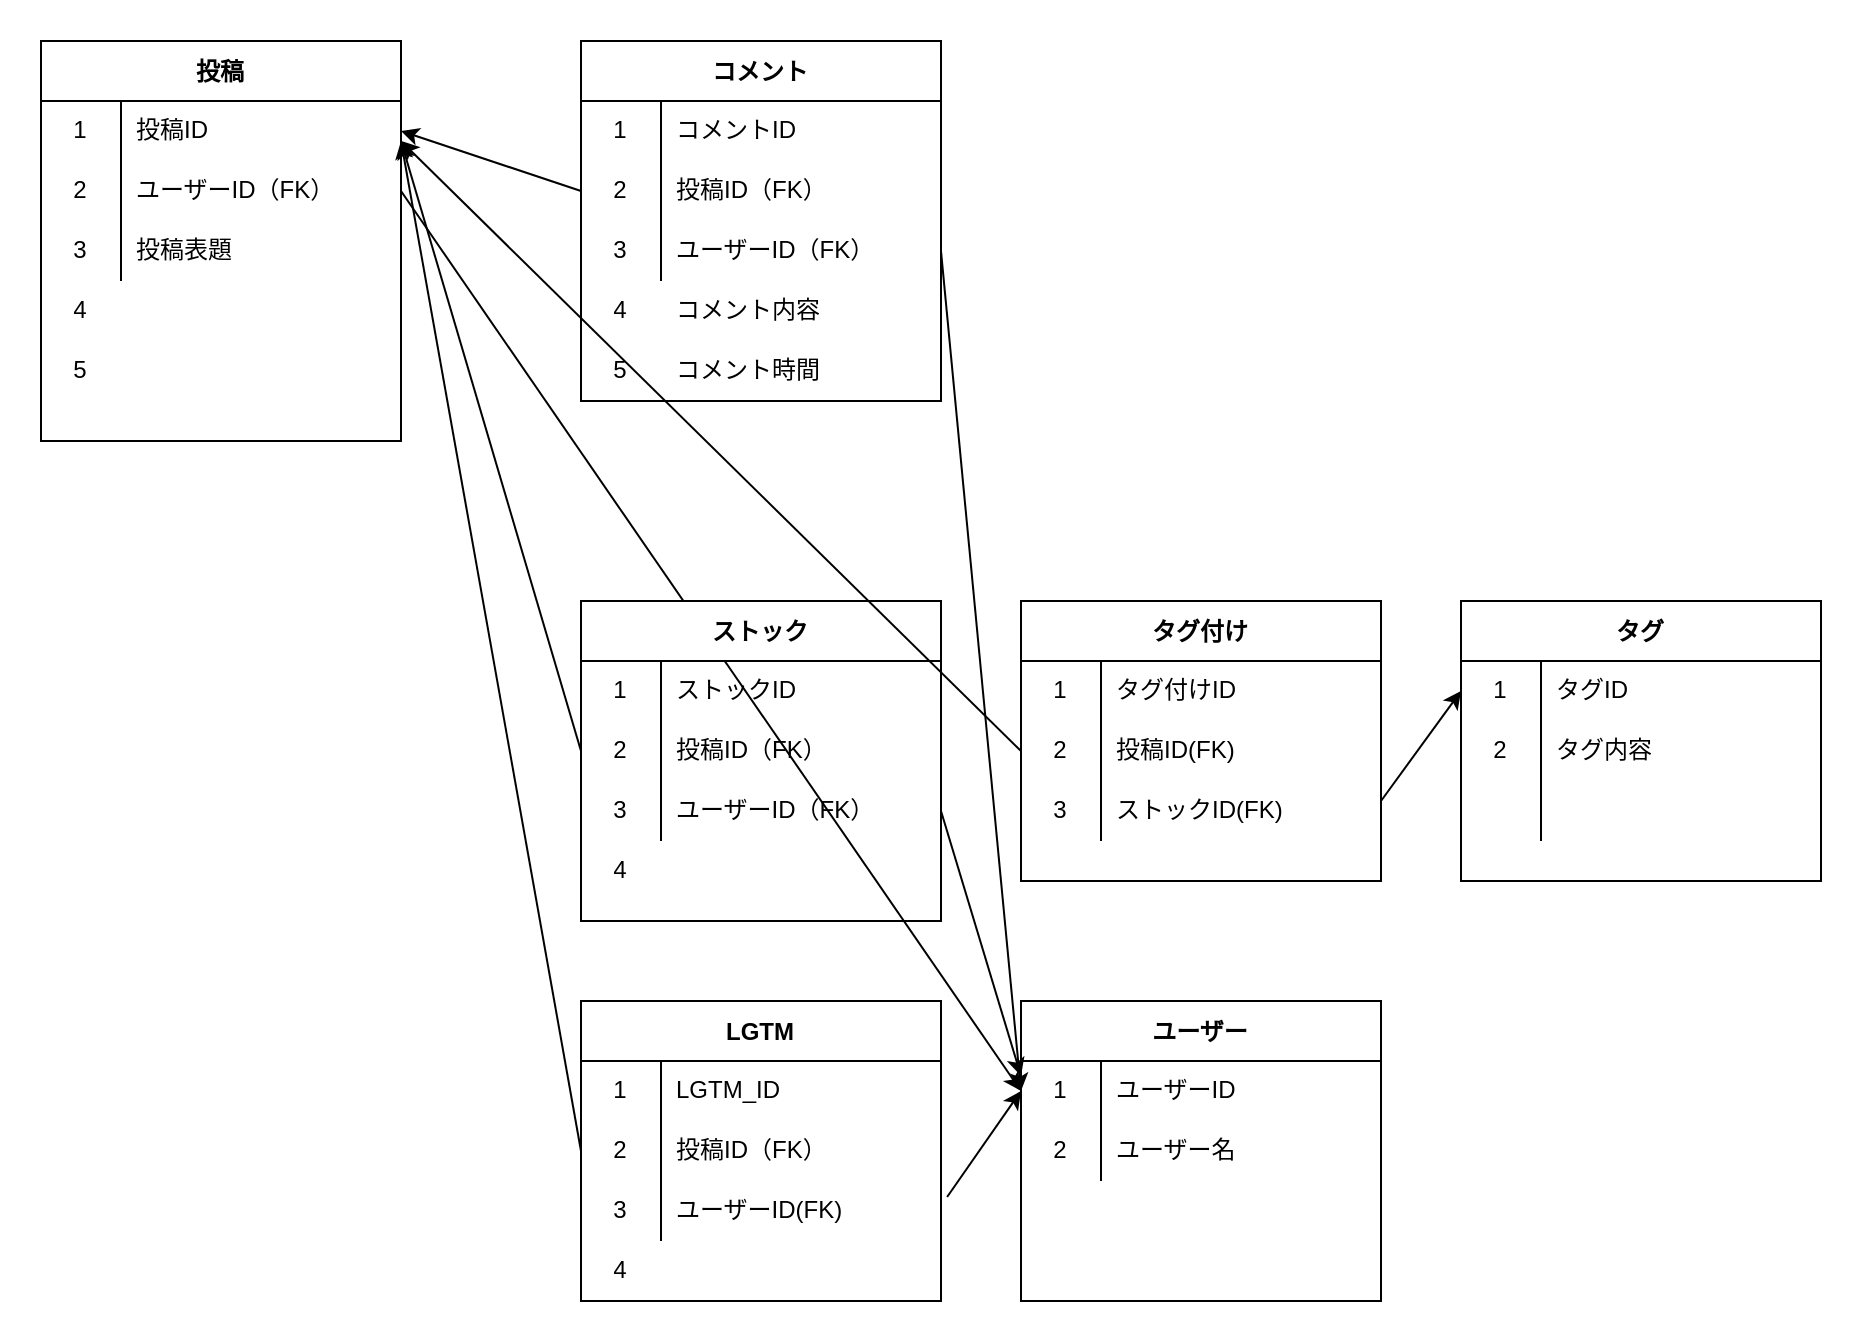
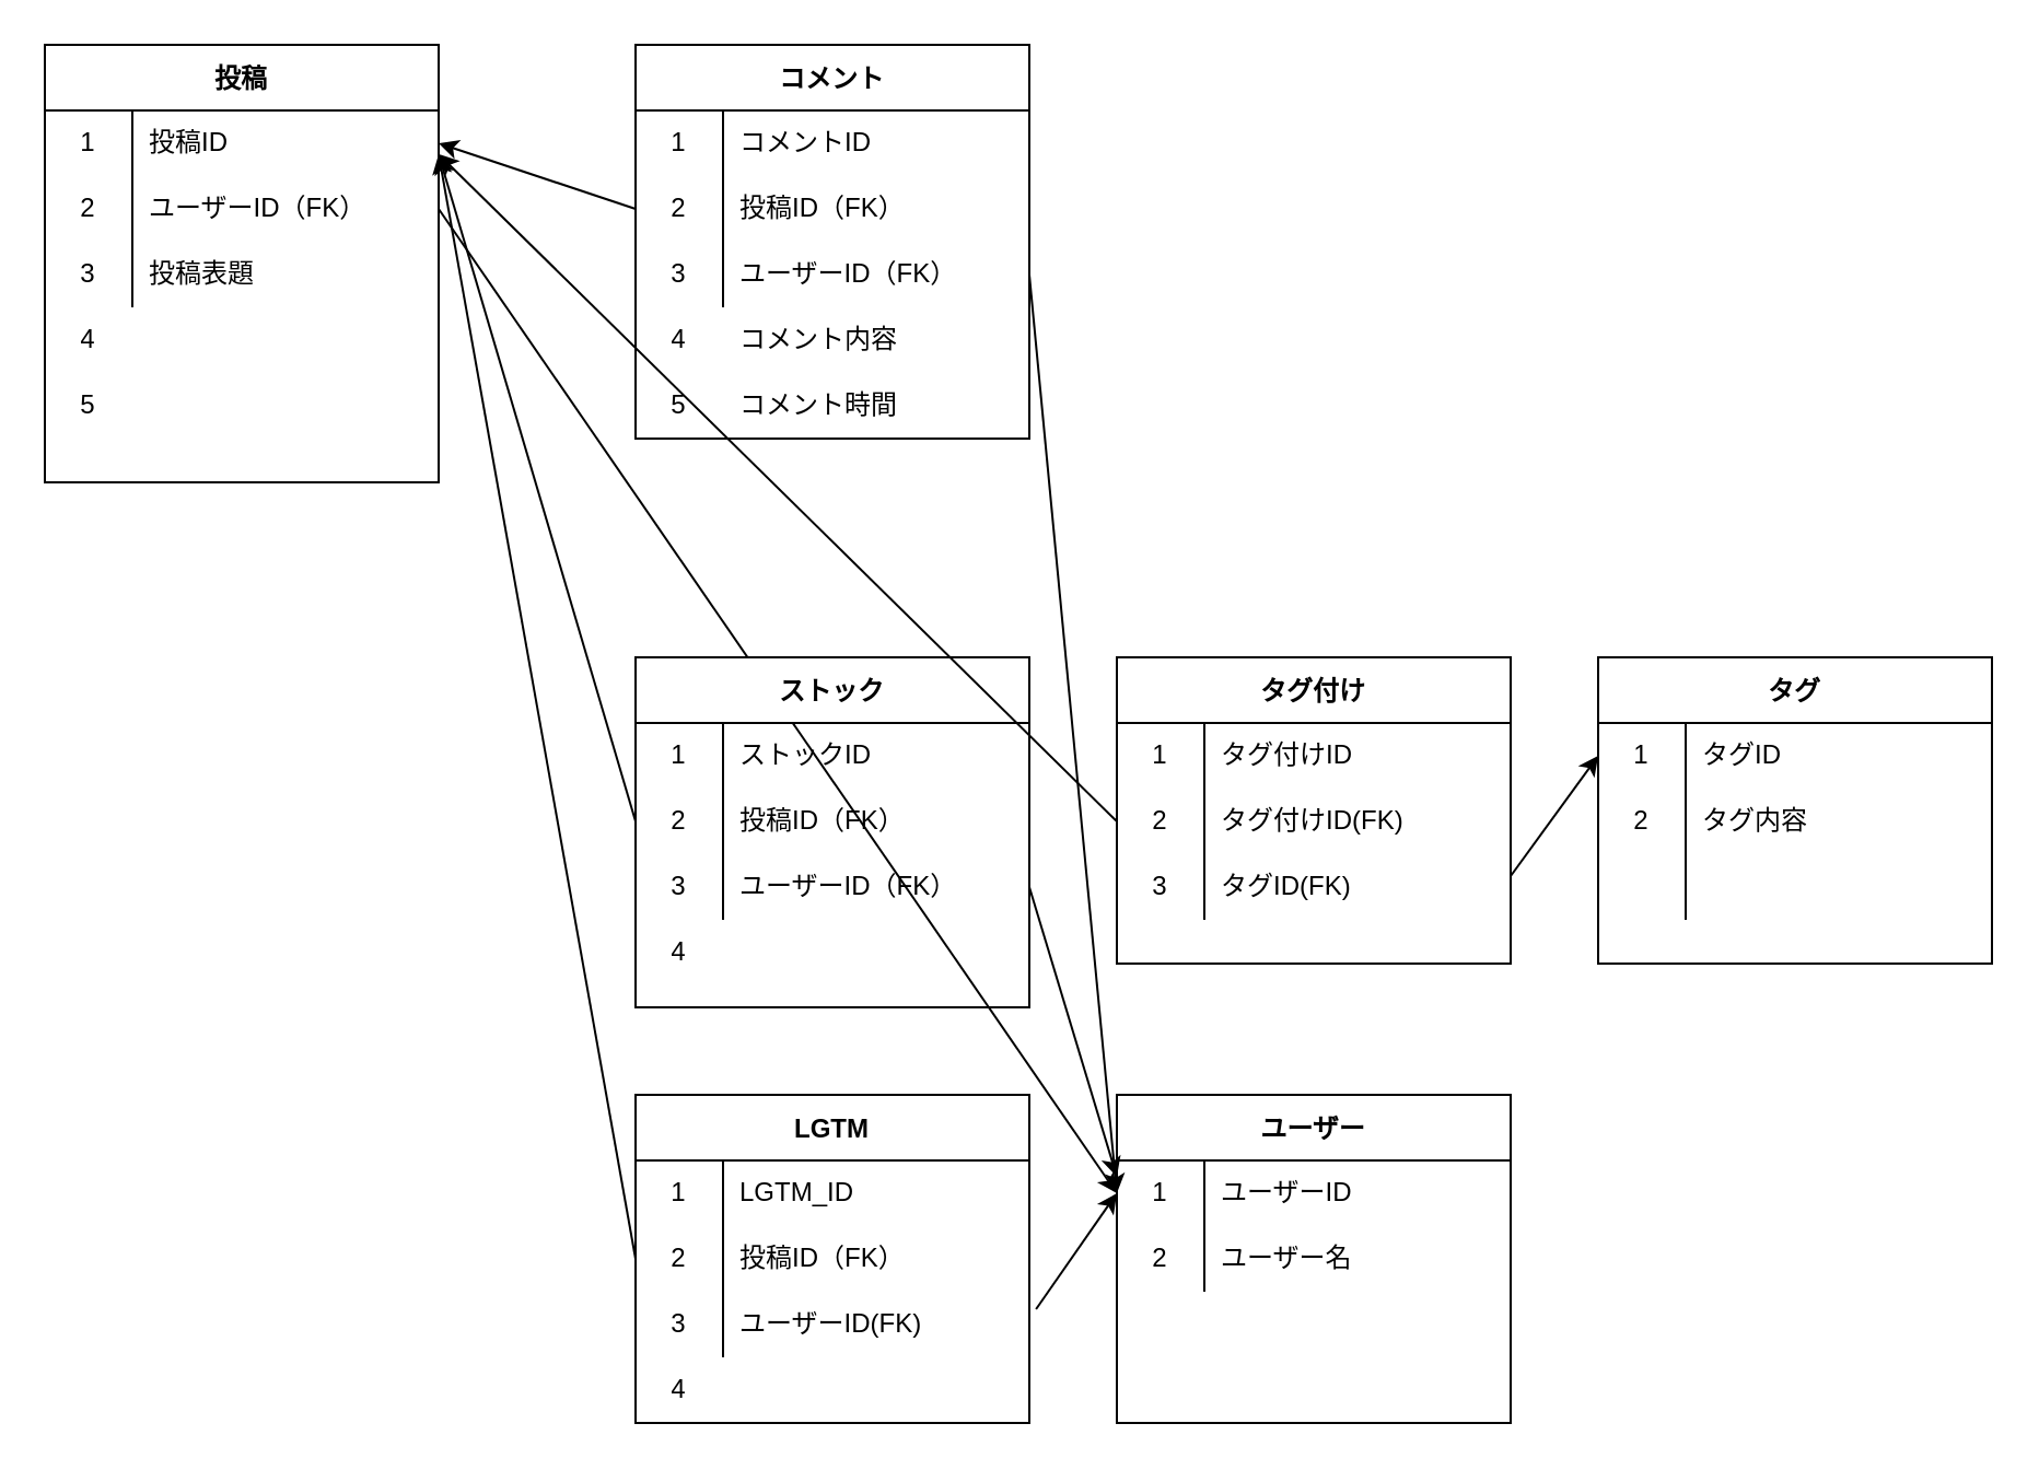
- <mxCell id="23" value="投稿ID(FK)" style="shape=partialRectangle;html=1;whiteSpace=wrap;connectable=0;fillColor=none;top=0;left=0;bottom=0;right=0;align=left;spacingLeft=6;overflow=hidden;" vertex="1" parent="21"><mxGeometry x="40" width="140" height="30" as="geometry"><mxRectangle width="140" height="30" as="alternateBounds" /></mxGeometry></mxCell>
+ <mxCell id="23" value="タグ付けID(FK)" style="shape=partialRectangle;html=1;whiteSpace=wrap;connectable=0;fillColor=none;top=0;left=0;bottom=0;right=0;align=left;spacingLeft=6;overflow=hidden;" vertex="1" parent="21"><mxGeometry x="40" width="140" height="30" as="geometry"><mxRectangle width="140" height="30" as="alternateBounds" /></mxGeometry></mxCell>
- <mxCell id="26" value="ストックID(FK)" style="shape=partialRectangle;html=1;whiteSpace=wrap;connectable=0;fillColor=none;top=0;left=0;bottom=0;right=0;align=left;spacingLeft=6;overflow=hidden;" vertex="1" parent="24"><mxGeometry x="40" width="140" height="30" as="geometry"><mxRectangle width="140" height="30" as="alternateBounds" /></mxGeometry></mxCell>
+ <mxCell id="26" value="タグID(FK)" style="shape=partialRectangle;html=1;whiteSpace=wrap;connectable=0;fillColor=none;top=0;left=0;bottom=0;right=0;align=left;spacingLeft=6;overflow=hidden;" vertex="1" parent="24"><mxGeometry x="40" width="140" height="30" as="geometry"><mxRectangle width="140" height="30" as="alternateBounds" /></mxGeometry></mxCell>
